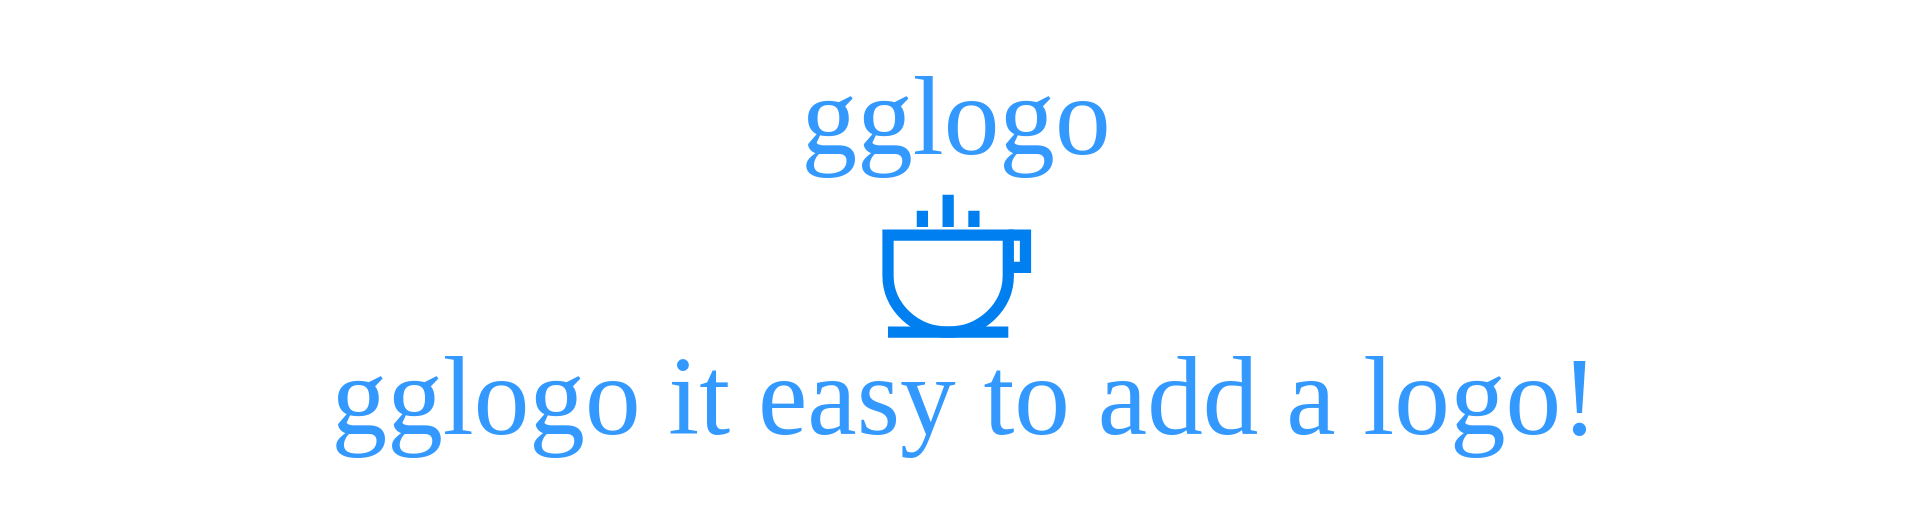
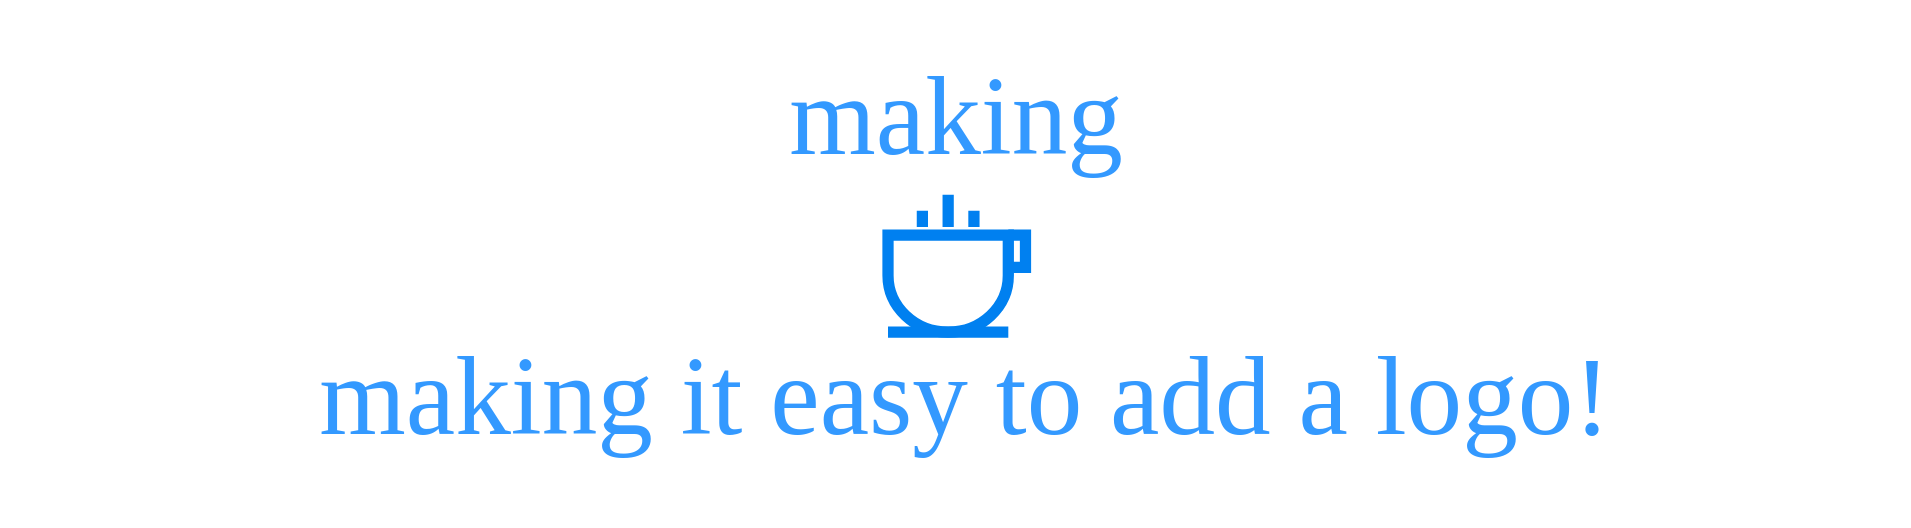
- <mxCell id="3" value="&lt;div style=&quot;&quot;&gt;&lt;font color=&quot;#3399ff&quot; style=&quot;font-size: 89px;&quot; data-font-src=&quot;https://fonts.googleapis.com/css?family=Gochi+Hand&quot; face=&quot;Gochi Hand&quot;&gt;gglogo&lt;/font&gt;&lt;/div&gt;" style="text;html=1;align=center;verticalAlign=middle;whiteSpace=wrap;rounded=0;" vertex="1" parent="1"><mxGeometry x="30" y="31" width="1470" height="124" as="geometry" /></mxCell>
+ <mxCell id="3" value="&lt;div style=&quot;&quot;&gt;&lt;font color=&quot;#3399ff&quot; style=&quot;font-size: 89px;&quot; data-font-src=&quot;https://fonts.googleapis.com/css?family=Gochi+Hand&quot; face=&quot;Gochi Hand&quot;&gt;making&lt;/font&gt;&lt;/div&gt;" style="text;html=1;align=center;verticalAlign=middle;whiteSpace=wrap;rounded=0;" vertex="1" parent="1"><mxGeometry x="30" y="31" width="1470" height="124" as="geometry" /></mxCell>
- <mxCell id="4" value="&lt;div style=&quot;&quot;&gt;&lt;font color=&quot;#3399ff&quot; style=&quot;font-size: 89px;&quot; data-font-src=&quot;https://fonts.googleapis.com/css?family=Gochi+Hand&quot; face=&quot;Gochi Hand&quot;&gt;gglogo it easy to add a logo!&lt;/font&gt;&lt;/div&gt;" style="text;html=1;align=center;verticalAlign=middle;whiteSpace=wrap;rounded=0;" vertex="1" parent="1"><mxGeometry x="37" y="255" width="1470" height="124" as="geometry" /></mxCell>
+ <mxCell id="4" value="&lt;div style=&quot;&quot;&gt;&lt;font color=&quot;#3399ff&quot; style=&quot;font-size: 89px;&quot; data-font-src=&quot;https://fonts.googleapis.com/css?family=Gochi+Hand&quot; face=&quot;Gochi Hand&quot;&gt;making it easy to add a logo!&lt;/font&gt;&lt;/div&gt;" style="text;html=1;align=center;verticalAlign=middle;whiteSpace=wrap;rounded=0;" vertex="1" parent="1"><mxGeometry x="37" y="255" width="1470" height="124" as="geometry" /></mxCell>
